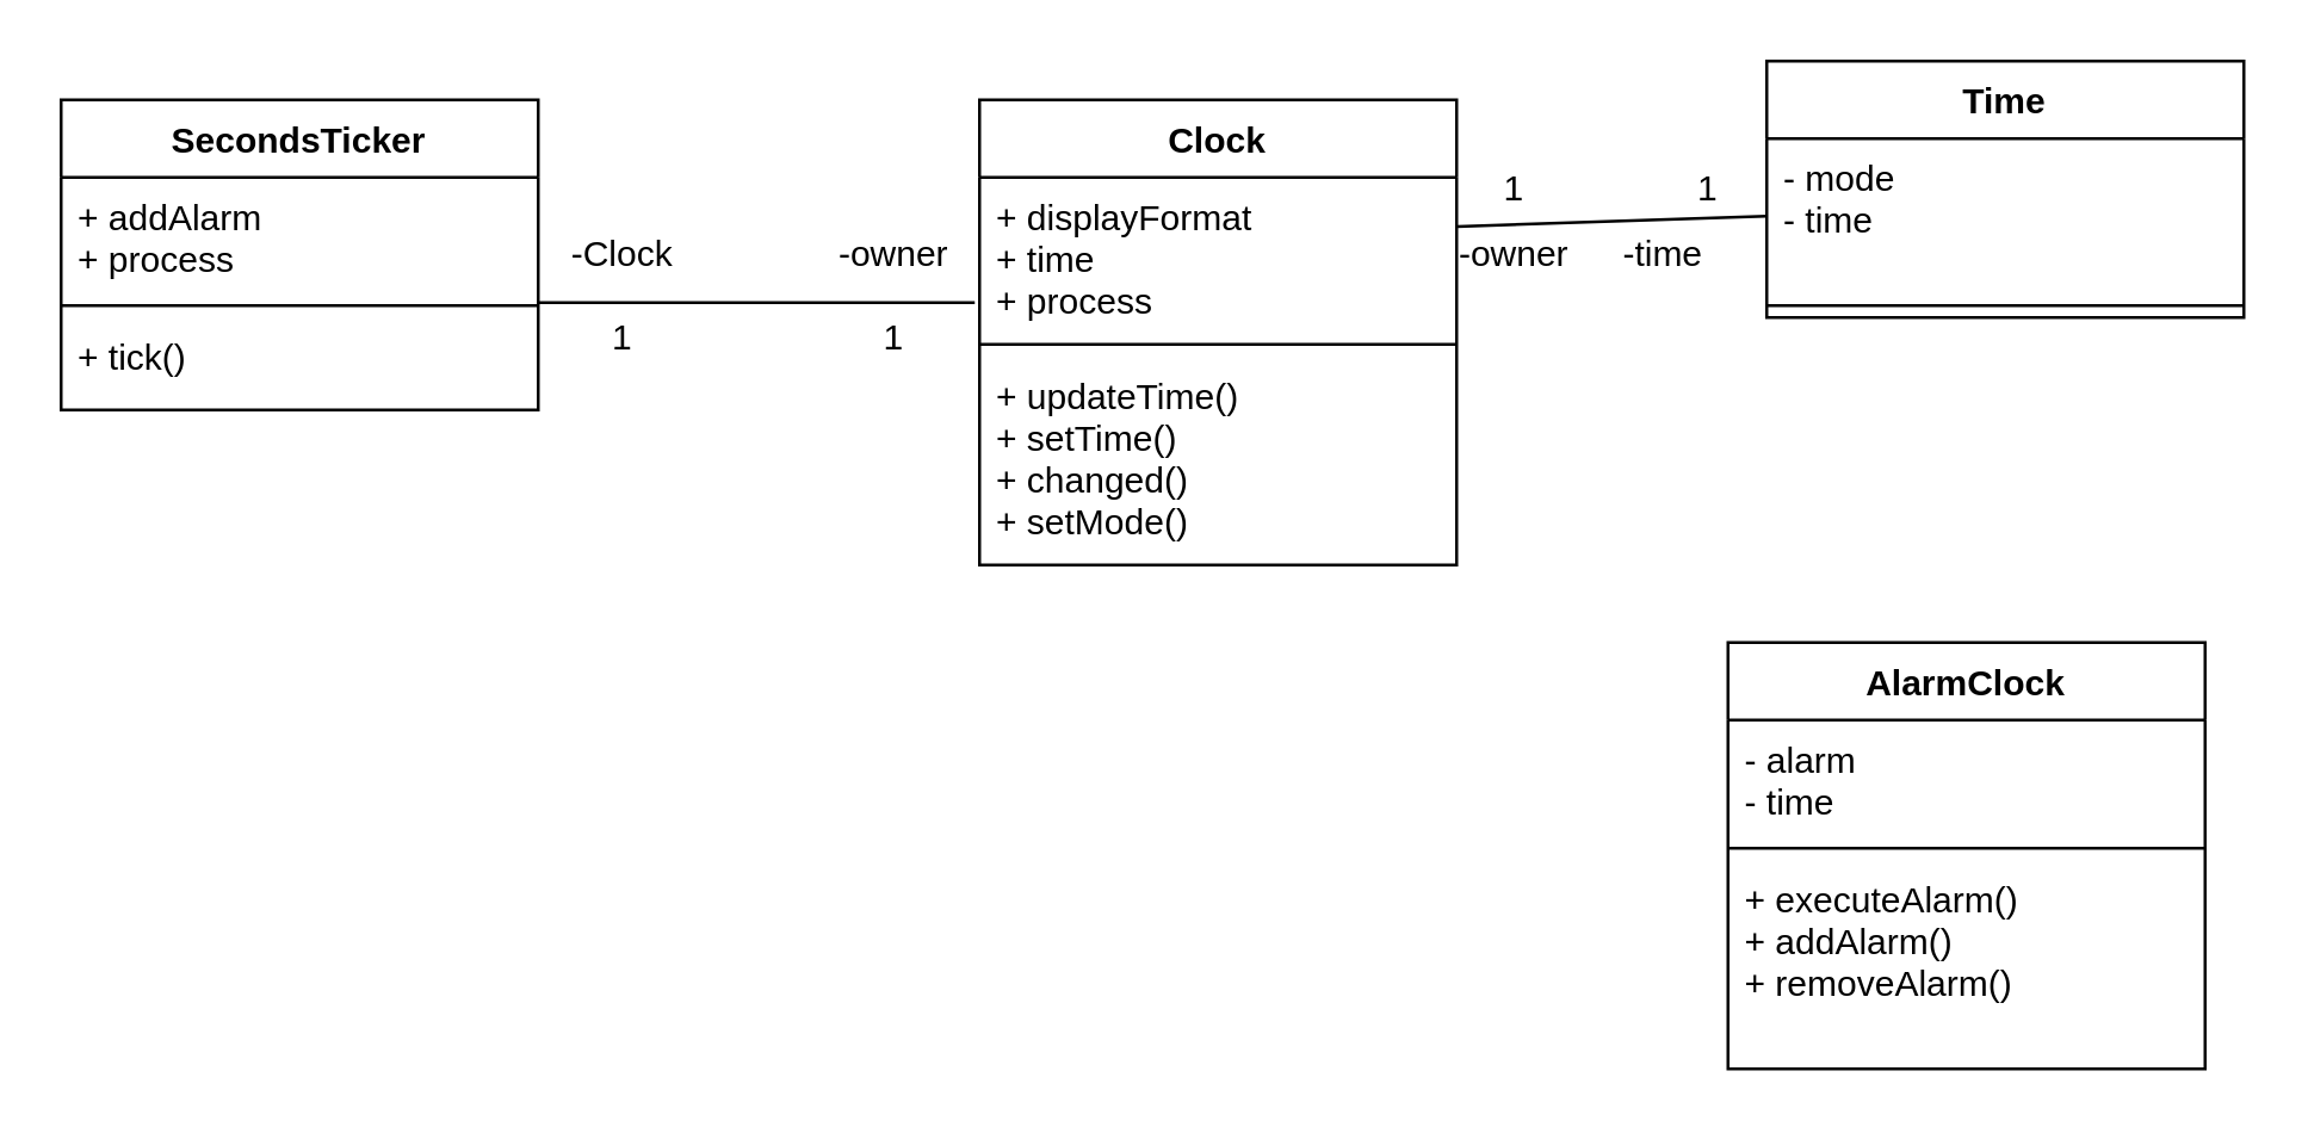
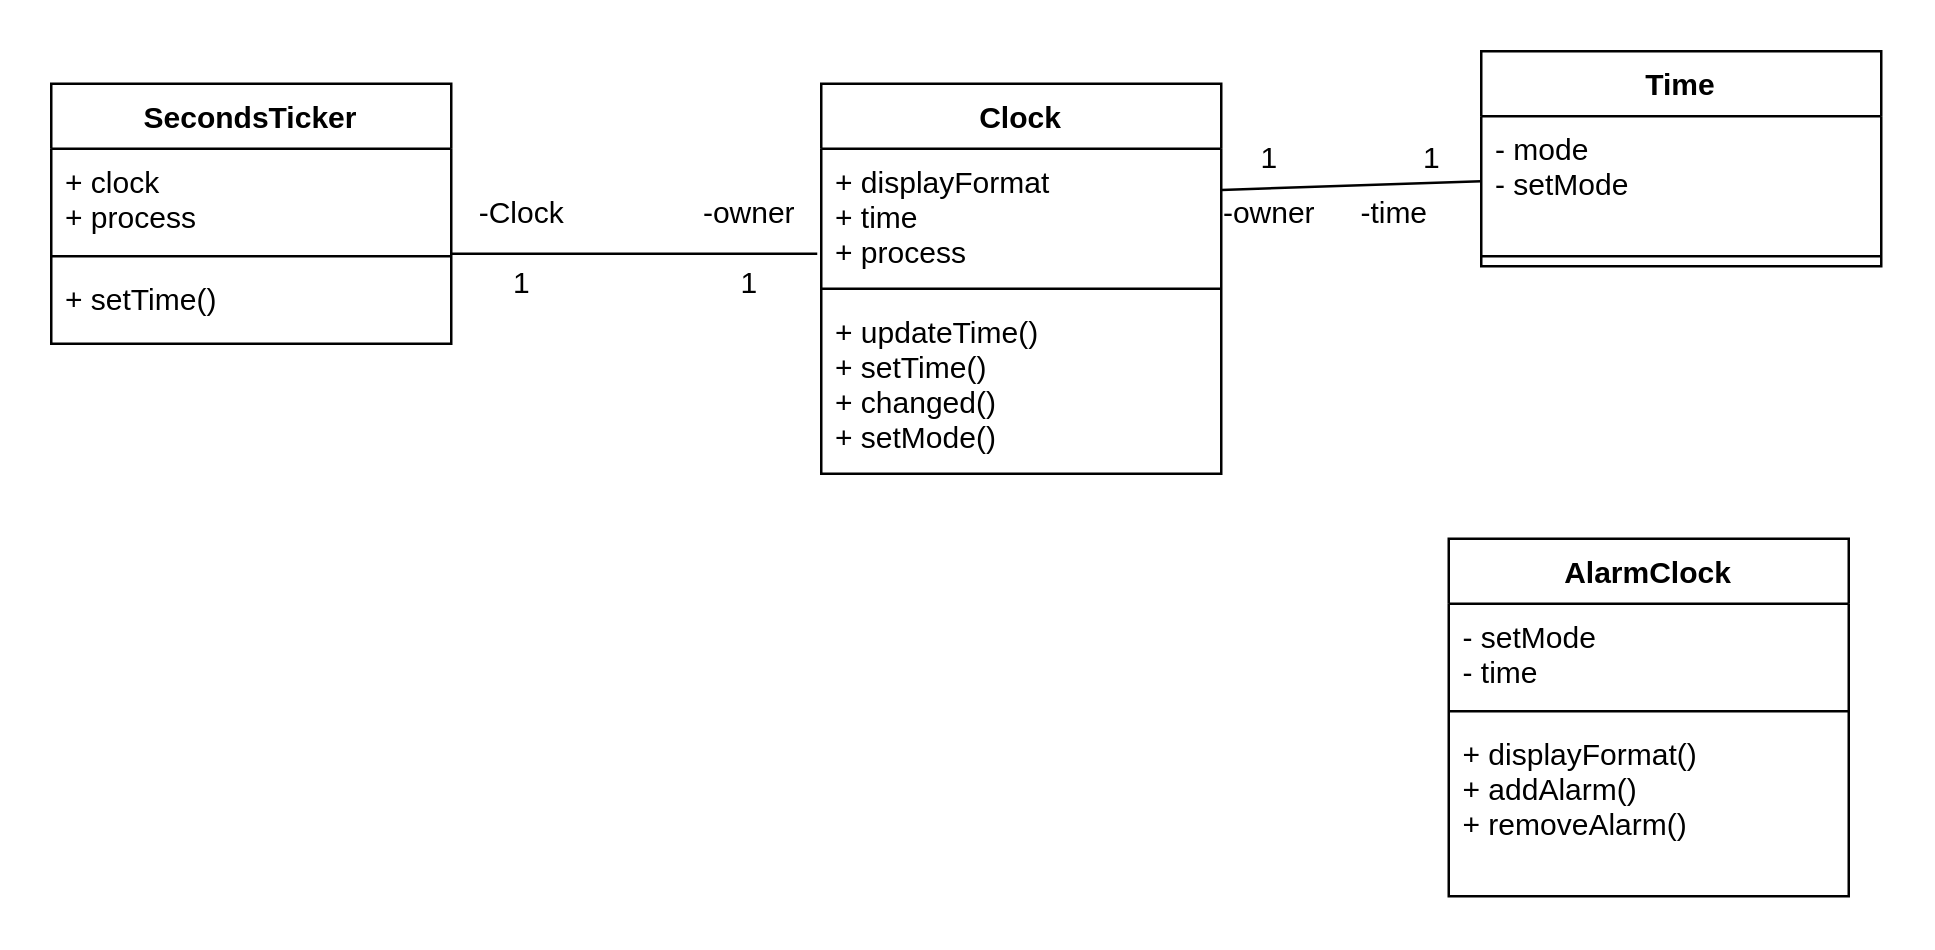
- <mxCell id="15" value="- mode&#10;- time" style="text;strokeColor=none;fillColor=none;align=left;verticalAlign=top;spacingLeft=4;spacingRight=4;overflow=hidden;rotatable=0;points=[[0,0.5],[1,0.5]];portConstraint=eastwest;" vertex="1" parent="14"><mxGeometry y="26" width="160" height="52" as="geometry" /></mxCell>
+ <mxCell id="15" value="- mode&#10;- setMode" style="text;strokeColor=none;fillColor=none;align=left;verticalAlign=top;spacingLeft=4;spacingRight=4;overflow=hidden;rotatable=0;points=[[0,0.5],[1,0.5]];portConstraint=eastwest;" vertex="1" parent="14"><mxGeometry y="26" width="160" height="52" as="geometry" /></mxCell>
- <mxCell id="11" value="+ addAlarm&#10;+ process" style="text;strokeColor=none;fillColor=none;align=left;verticalAlign=top;spacingLeft=4;spacingRight=4;overflow=hidden;rotatable=0;points=[[0,0.5],[1,0.5]];portConstraint=eastwest;" vertex="1" parent="10"><mxGeometry y="26" width="160" height="39" as="geometry" /></mxCell>
+ <mxCell id="11" value="+ clock&#10;+ process" style="text;strokeColor=none;fillColor=none;align=left;verticalAlign=top;spacingLeft=4;spacingRight=4;overflow=hidden;rotatable=0;points=[[0,0.5],[1,0.5]];portConstraint=eastwest;" vertex="1" parent="10"><mxGeometry y="26" width="160" height="39" as="geometry" /></mxCell>
- <mxCell id="13" value="+ tick()" style="text;strokeColor=none;fillColor=none;align=left;verticalAlign=top;spacingLeft=4;spacingRight=4;overflow=hidden;rotatable=0;points=[[0,0.5],[1,0.5]];portConstraint=eastwest;" vertex="1" parent="10"><mxGeometry y="73" width="160" height="31" as="geometry" /></mxCell>
+ <mxCell id="13" value="+ setTime()" style="text;strokeColor=none;fillColor=none;align=left;verticalAlign=top;spacingLeft=4;spacingRight=4;overflow=hidden;rotatable=0;points=[[0,0.5],[1,0.5]];portConstraint=eastwest;" vertex="1" parent="10"><mxGeometry y="73" width="160" height="31" as="geometry" /></mxCell>
- <mxCell id="7" value="- alarm&#10;- time" style="text;strokeColor=none;fillColor=none;align=left;verticalAlign=top;spacingLeft=4;spacingRight=4;overflow=hidden;rotatable=0;points=[[0,0.5],[1,0.5]];portConstraint=eastwest;" vertex="1" parent="6"><mxGeometry y="26" width="160" height="39" as="geometry" /></mxCell>
+ <mxCell id="7" value="- setMode&#10;- time" style="text;strokeColor=none;fillColor=none;align=left;verticalAlign=top;spacingLeft=4;spacingRight=4;overflow=hidden;rotatable=0;points=[[0,0.5],[1,0.5]];portConstraint=eastwest;" vertex="1" parent="6"><mxGeometry y="26" width="160" height="39" as="geometry" /></mxCell>
- <mxCell id="9" value="+ executeAlarm()&#10;+ addAlarm()&#10;+ removeAlarm()" style="text;strokeColor=none;fillColor=none;align=left;verticalAlign=top;spacingLeft=4;spacingRight=4;overflow=hidden;rotatable=0;points=[[0,0.5],[1,0.5]];portConstraint=eastwest;" vertex="1" parent="6"><mxGeometry y="73" width="160" height="70" as="geometry" /></mxCell>
+ <mxCell id="9" value="+ displayFormat()&#10;+ addAlarm()&#10;+ removeAlarm()" style="text;strokeColor=none;fillColor=none;align=left;verticalAlign=top;spacingLeft=4;spacingRight=4;overflow=hidden;rotatable=0;points=[[0,0.5],[1,0.5]];portConstraint=eastwest;" vertex="1" parent="6"><mxGeometry y="73" width="160" height="70" as="geometry" /></mxCell>
